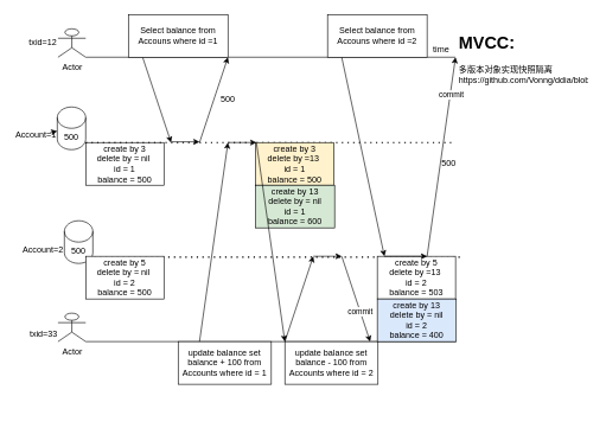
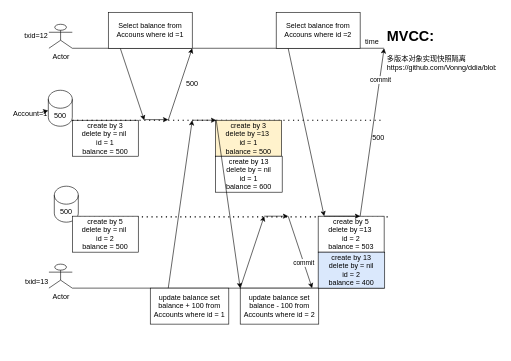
- <mxCell id="34" value="create by 13&lt;br&gt;delete by = nil&lt;br&gt;id = 1&lt;br&gt;balance = 600" style="rounded=0;whiteSpace=wrap;html=1;fillColor=#d5e8d4;" parent="32" vertex="1"><mxGeometry y="60" width="111" height="60" as="geometry" /></mxCell>
+ <mxCell id="34" value="create by 13&lt;br&gt;delete by = nil&lt;br&gt;id = 1&lt;br&gt;balance = 600" style="rounded=0;whiteSpace=wrap;html=1;" parent="32" vertex="1"><mxGeometry y="60" width="111" height="60" as="geometry" /></mxCell>
- <mxCell id="17" value="Account=2" style="text;html=1;strokeColor=none;fillColor=none;align=center;verticalAlign=middle;whiteSpace=wrap;rounded=0;" parent="14" vertex="1"><mxGeometry y="31" width="40" height="20" as="geometry" /></mxCell>
- <mxCell id="10" value="txid=33" style="text;html=1;strokeColor=none;fillColor=none;align=center;verticalAlign=middle;whiteSpace=wrap;rounded=0;" parent="7" vertex="1"><mxGeometry y="20" width="40" height="20" as="geometry" /></mxCell>
+ <mxCell id="10" value="txid=13" style="text;html=1;strokeColor=none;fillColor=none;align=center;verticalAlign=middle;whiteSpace=wrap;rounded=0;" parent="7" vertex="1"><mxGeometry y="20" width="40" height="20" as="geometry" /></mxCell>
